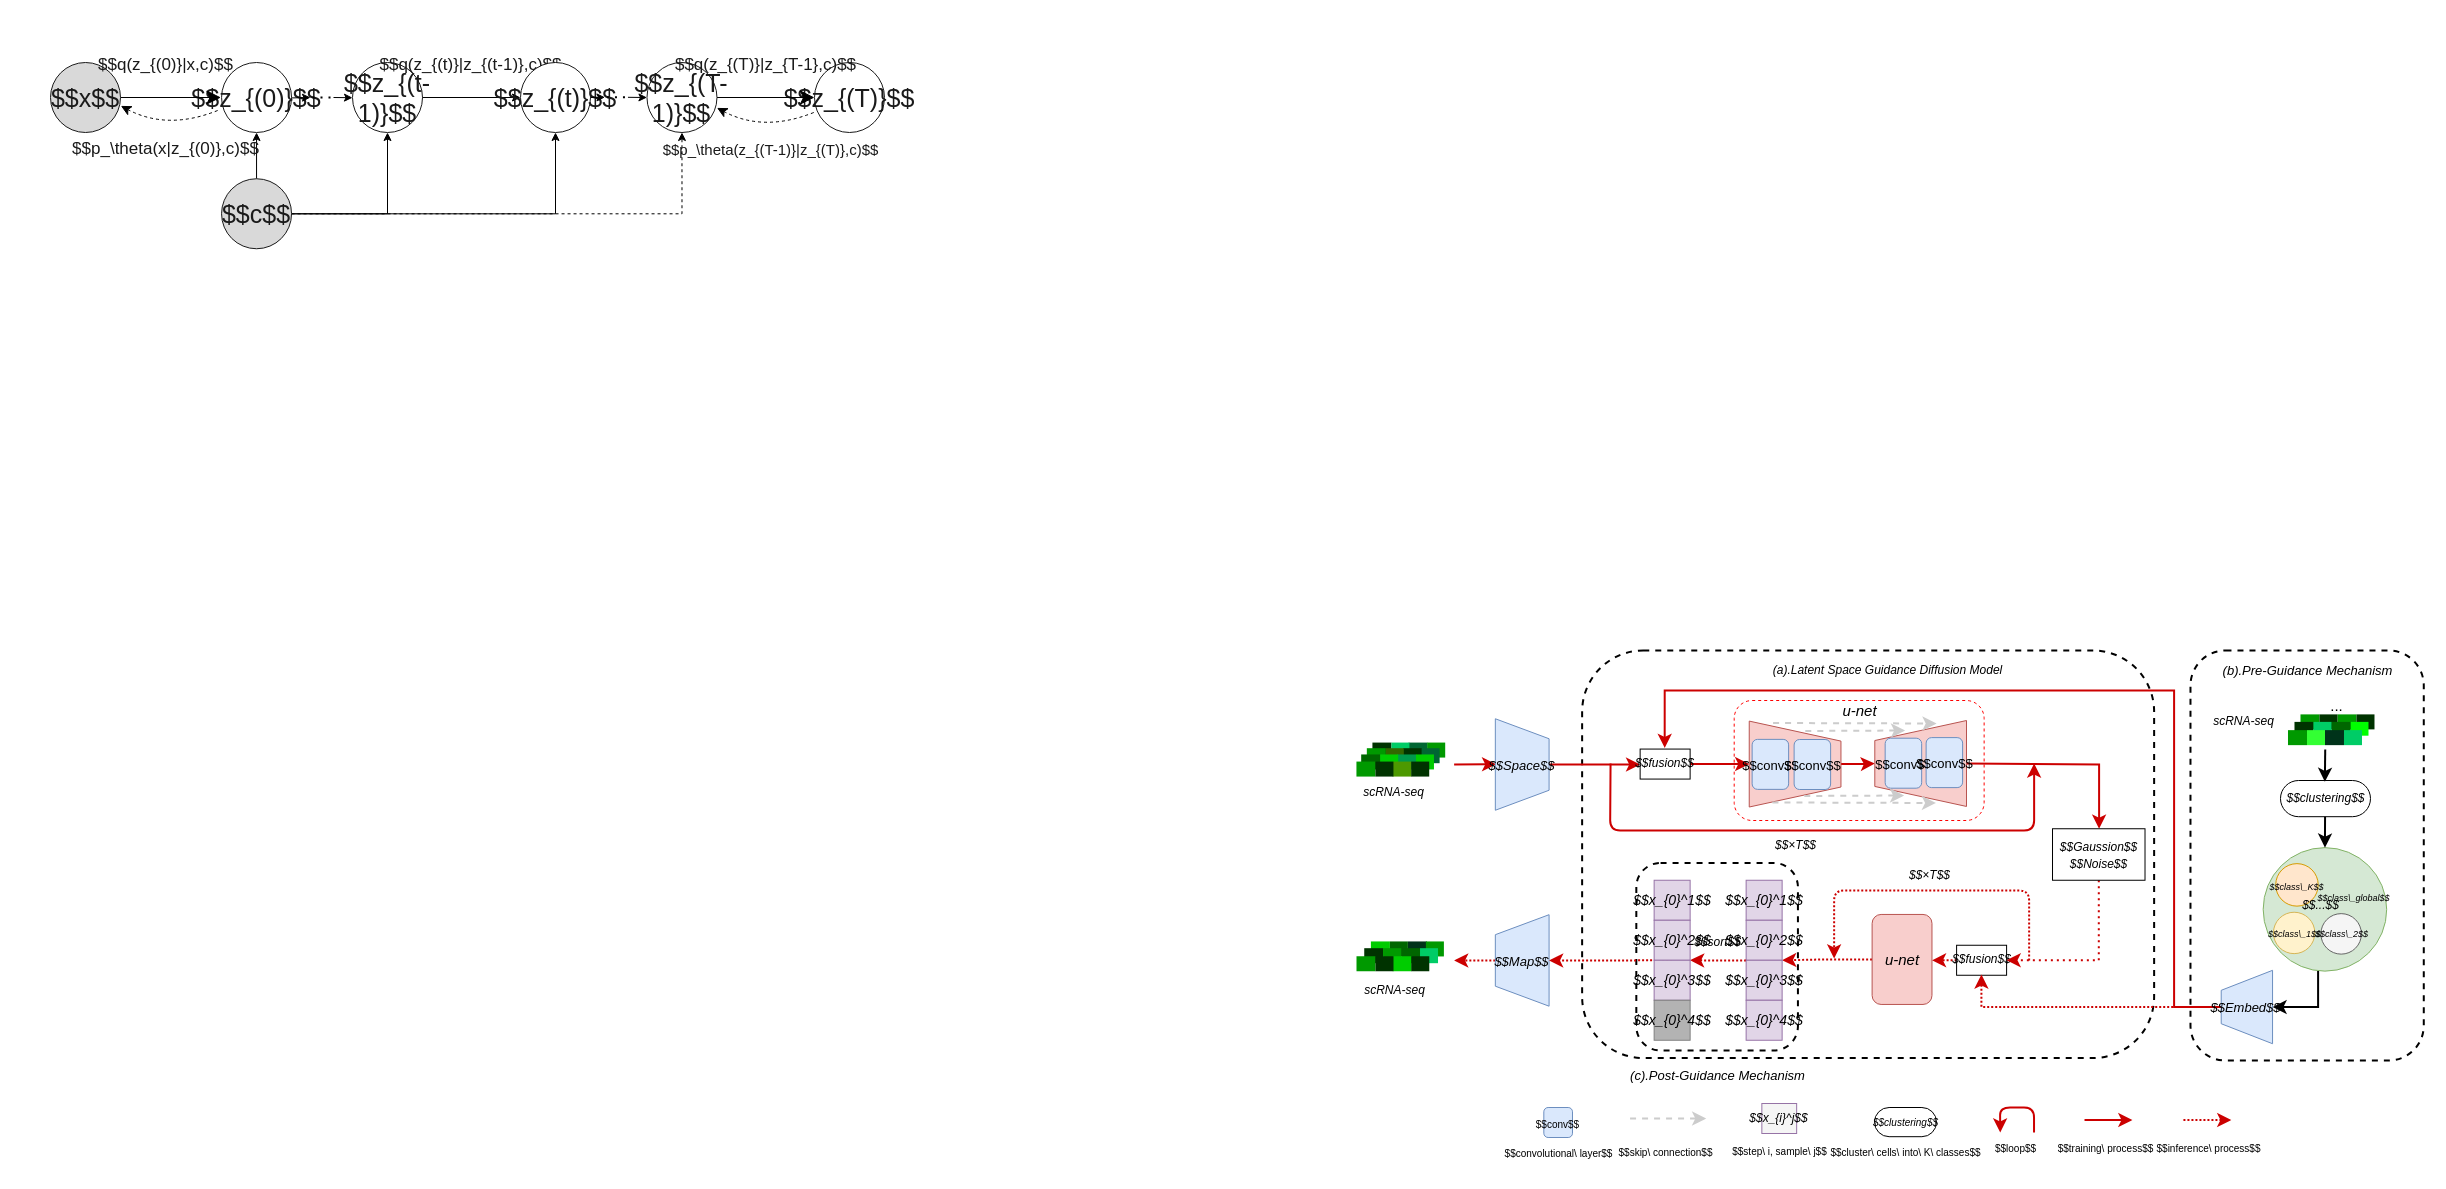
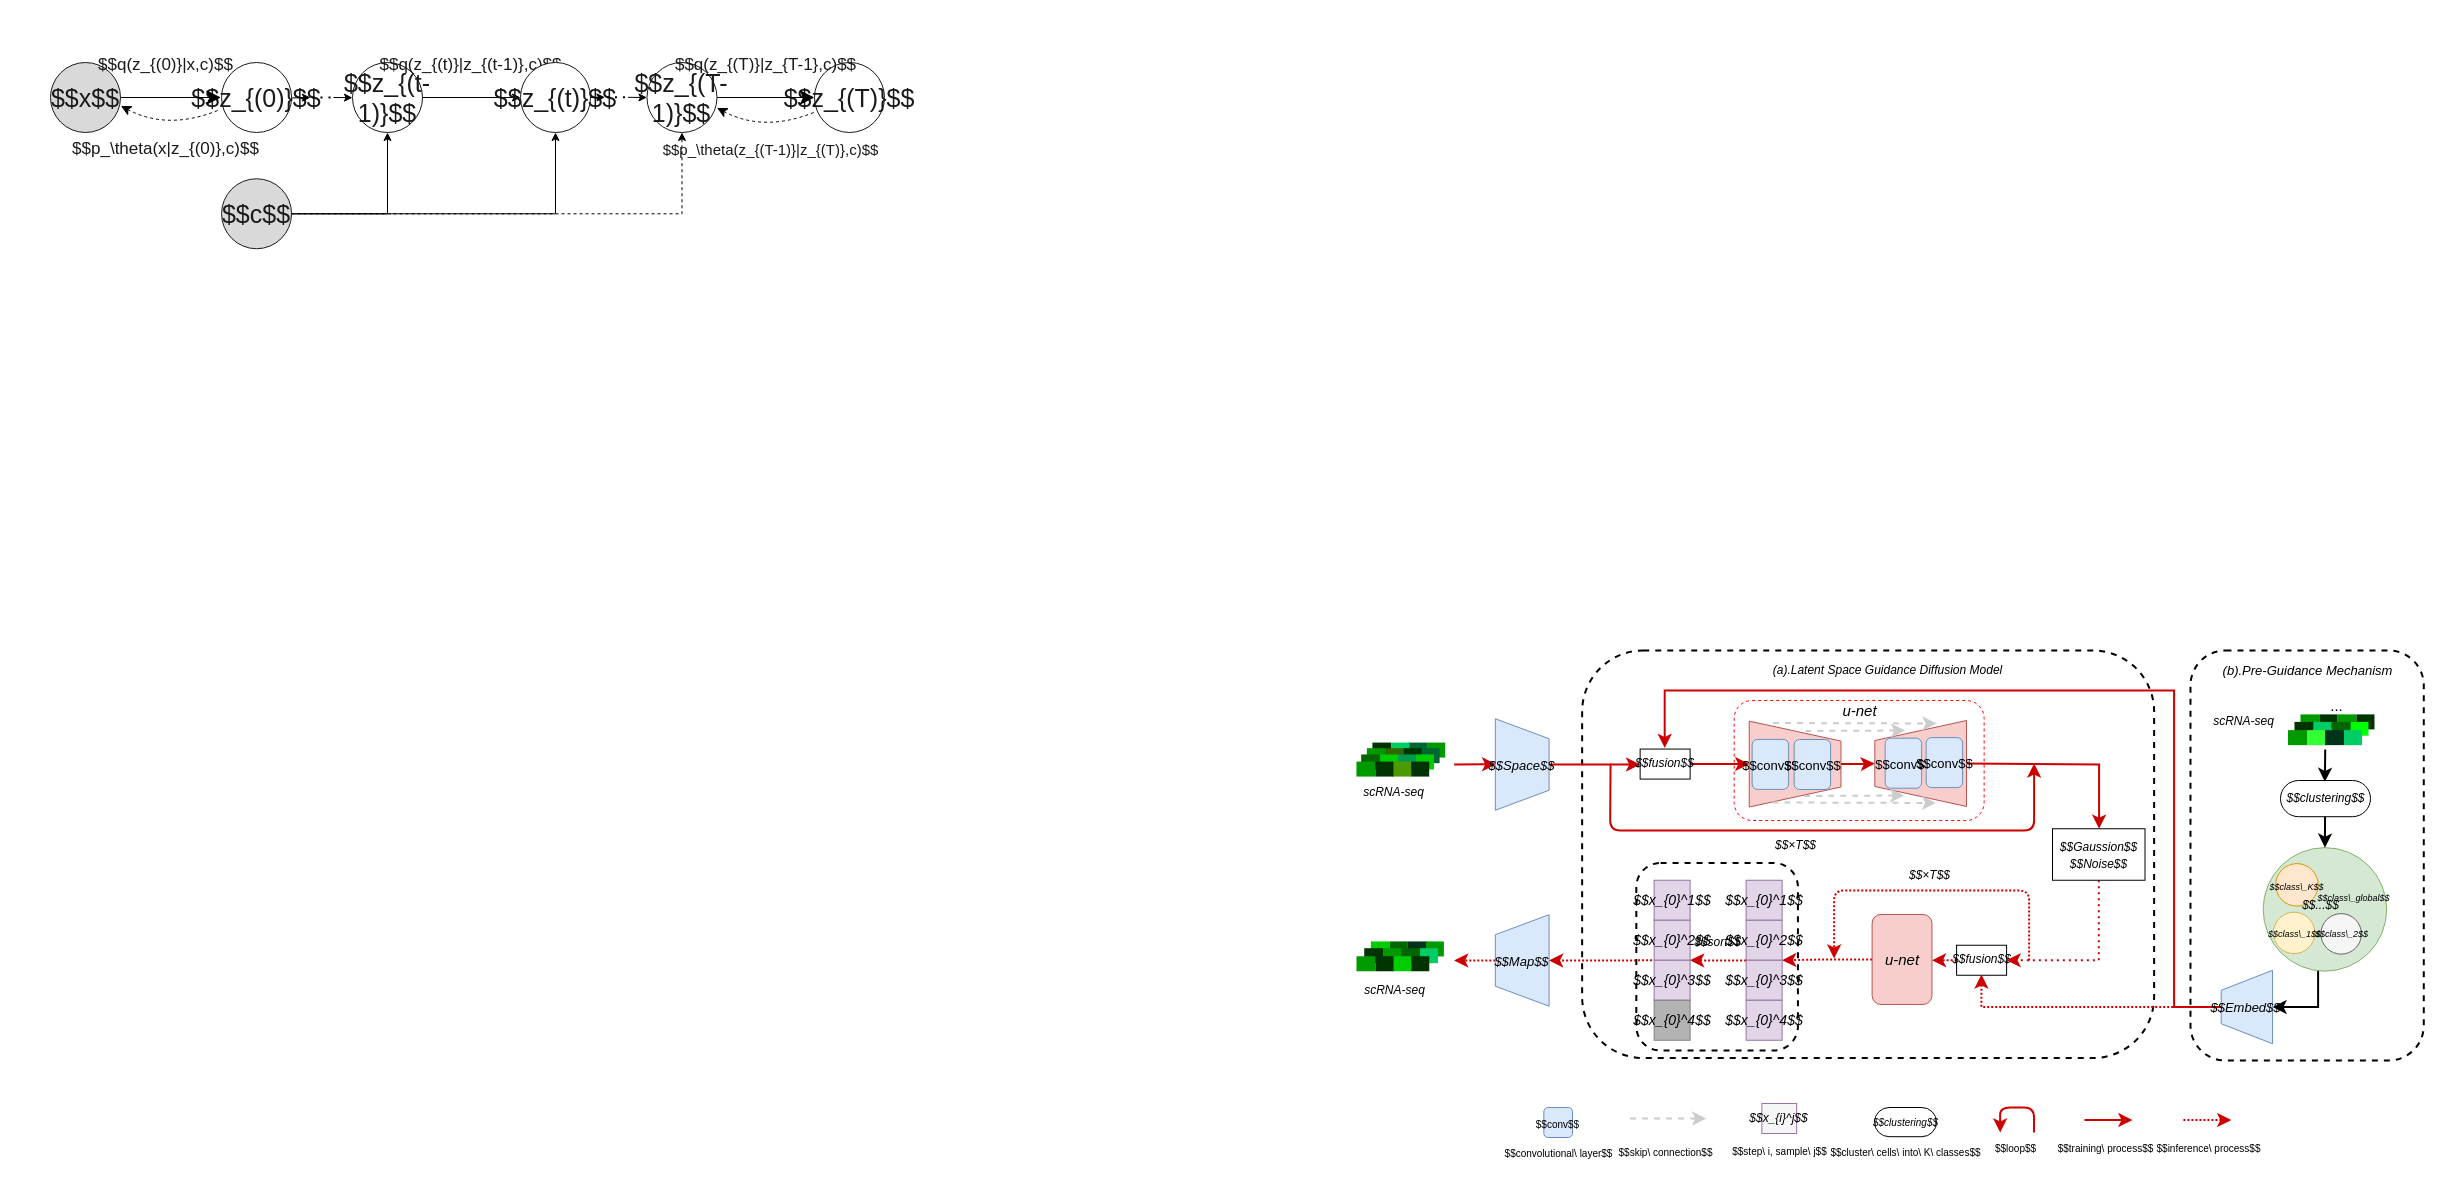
- <mxCell id="134" style="edgeStyle=orthogonalEdgeStyle;rounded=0;orthogonalLoop=1;jettySize=auto;html=1;entryX=0.5;entryY=1;entryDx=0;entryDy=0;" edge="1" parent="1" source="153" target="135"><mxGeometry relative="1" as="geometry" /></mxCell>
- <mxCell id="106" value="&lt;i&gt;(c).Post-Guidance Mechanism&lt;/i&gt;" style="text;html=1;align=center;verticalAlign=middle;resizable=0;points=[];autosize=1;strokeColor=none;fillColor=none;fontSize=13;fontColor=#000000;" parent="1" vertex="1"><mxGeometry x="1616.63" y="1060" width="200" height="30" as="geometry" /></mxCell>
